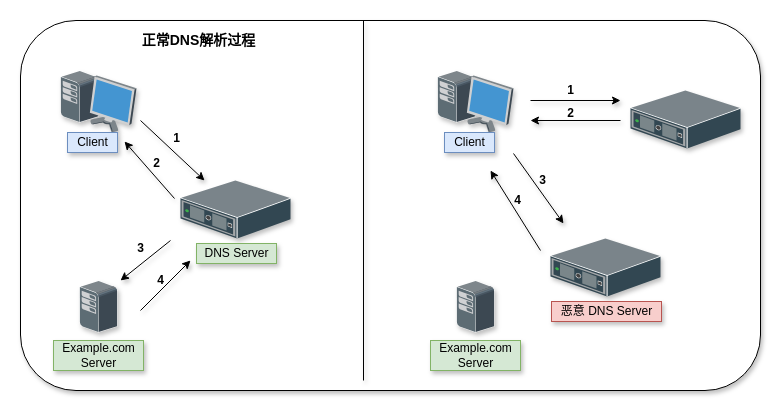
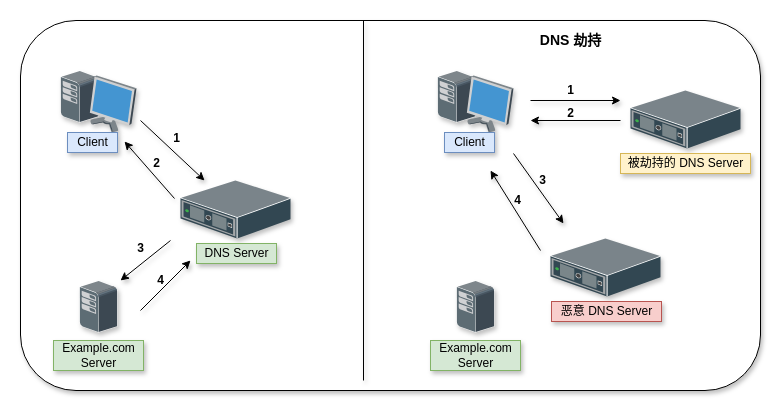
- <mxCell id="3" value="正常DNS解析过程" style="text;html=1;align=center;verticalAlign=middle;resizable=0;points=[];autosize=1;shadow=1;fontStyle=1;fontSize=14;" parent="1" vertex="1"><mxGeometry x="133" y="30" width="130" height="20" as="geometry" /></mxCell>
+ <mxCell id="19" value="DNS 劫持" style="text;html=1;align=center;verticalAlign=middle;resizable=0;points=[];autosize=1;shadow=1;fontStyle=1;fontSize=14;" parent="1" vertex="1"><mxGeometry x="530" y="30" width="80" height="20" as="geometry" /></mxCell>
+ <mxCell id="31" value="被劫持的 DNS Server" style="text;html=1;align=center;verticalAlign=middle;resizable=0;points=[];autosize=1;fillColor=#fff2cc;strokeColor=#d6b656;shadow=1;" parent="1" vertex="1"><mxGeometry x="620" y="153" width="130" height="20" as="geometry" /></mxCell>
